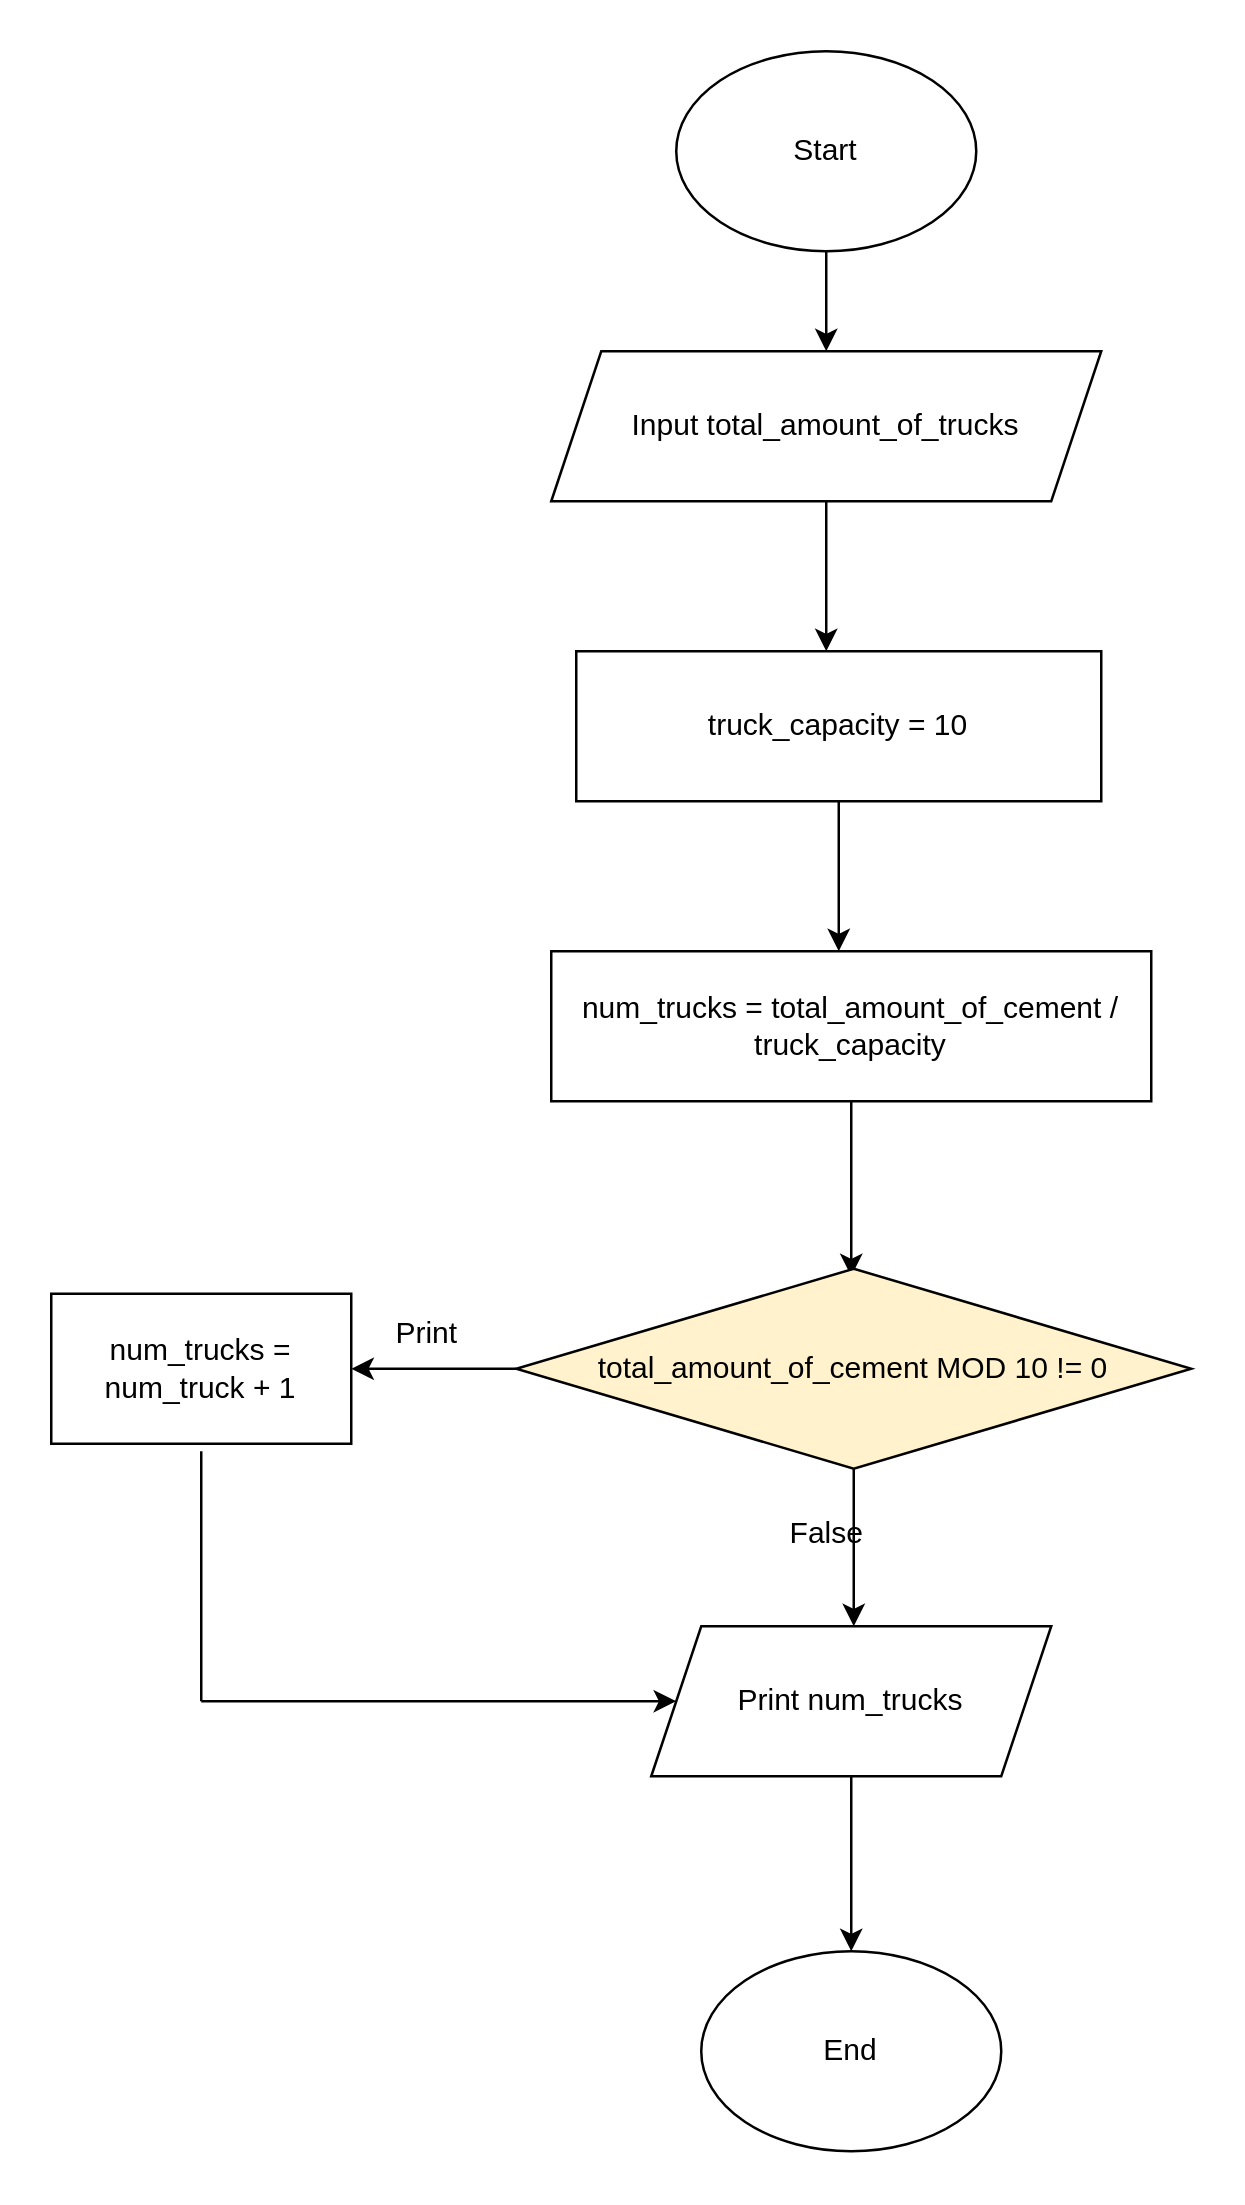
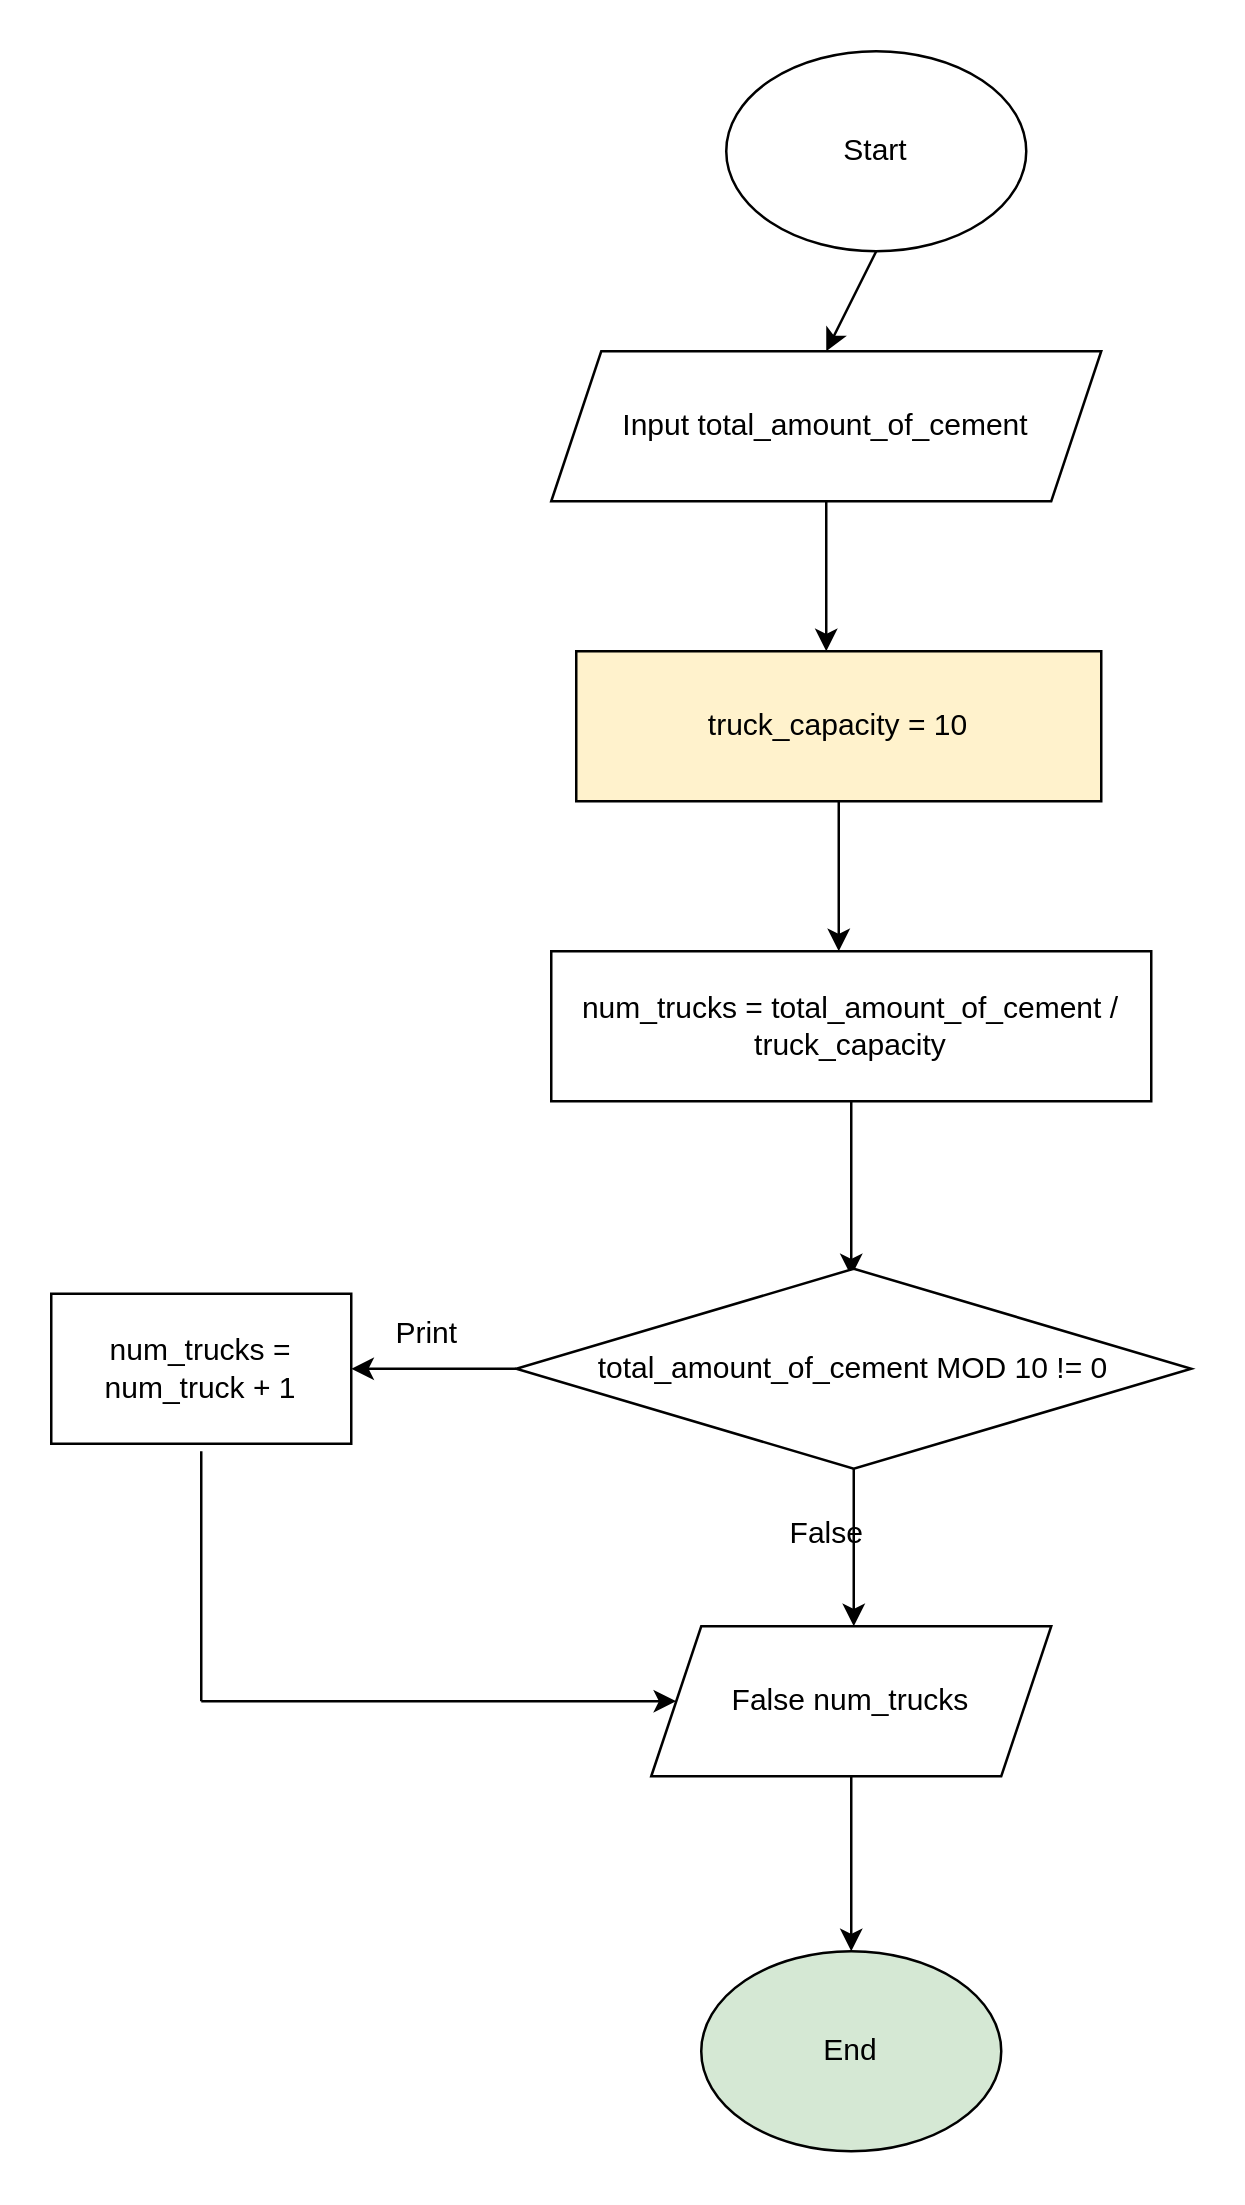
- <mxCell id="2" value="Start" style="ellipse;whiteSpace=wrap;html=1;" vertex="1" parent="1"><mxGeometry x="270" width="120" height="80" as="geometry" y="20" /></mxCell>
+ <mxCell id="2" value="Start" style="ellipse;whiteSpace=wrap;html=1;" vertex="1" parent="1"><mxGeometry x="290" y="20" width="120" height="80" as="geometry" /></mxCell>
- <mxCell id="4" value="Input&amp;nbsp;total_amount_of_trucks" style="shape=parallelogram;perimeter=parallelogramPerimeter;whiteSpace=wrap;html=1;fixedSize=1;" vertex="1" parent="1"><mxGeometry x="220" y="140" width="220" height="60" as="geometry" /></mxCell>
+ <mxCell id="4" value="Input&amp;nbsp;total_amount_of_cement" style="shape=parallelogram;perimeter=parallelogramPerimeter;whiteSpace=wrap;html=1;fixedSize=1;" vertex="1" parent="1"><mxGeometry x="220" y="140" width="220" height="60" as="geometry" /></mxCell>
- <mxCell id="6" value="truck_capacity = 10" style="rounded=0;whiteSpace=wrap;html=1;" vertex="1" parent="1"><mxGeometry x="230" y="260" width="210" height="60" as="geometry" /></mxCell>
+ <mxCell id="6" value="truck_capacity = 10" style="rounded=0;whiteSpace=wrap;html=1;fillColor=#fff2cc;" vertex="1" parent="1"><mxGeometry x="230" y="260" width="210" height="60" as="geometry" /></mxCell>
- <mxCell id="10" value="total_amount_of_cement&amp;nbsp;MOD 10 != 0" style="rhombus;whiteSpace=wrap;html=1;fillColor=#fff2cc;" vertex="1" parent="1"><mxGeometry x="206" y="507" width="270" height="80" as="geometry" /></mxCell>
+ <mxCell id="10" value="total_amount_of_cement&amp;nbsp;MOD 10 != 0" style="rhombus;whiteSpace=wrap;html=1;" vertex="1" parent="1"><mxGeometry x="206" y="507" width="270" height="80" as="geometry" /></mxCell>
- <mxCell id="15" value="Print num_trucks" style="shape=parallelogram;perimeter=parallelogramPerimeter;whiteSpace=wrap;html=1;fixedSize=1;" vertex="1" parent="1"><mxGeometry x="260" y="650" width="160" height="60" as="geometry" /></mxCell>
+ <mxCell id="15" value="False num_trucks" style="shape=parallelogram;perimeter=parallelogramPerimeter;whiteSpace=wrap;html=1;fixedSize=1;" vertex="1" parent="1"><mxGeometry x="260" y="650" width="160" height="60" as="geometry" /></mxCell>
- <mxCell id="20" value="End" style="ellipse;whiteSpace=wrap;html=1;" vertex="1" parent="1"><mxGeometry x="280" y="780" width="120" height="80" as="geometry" /></mxCell>
+ <mxCell id="20" value="End" style="ellipse;whiteSpace=wrap;html=1;fillColor=#d5e8d4;" vertex="1" parent="1"><mxGeometry x="280" y="780" width="120" height="80" as="geometry" /></mxCell>
